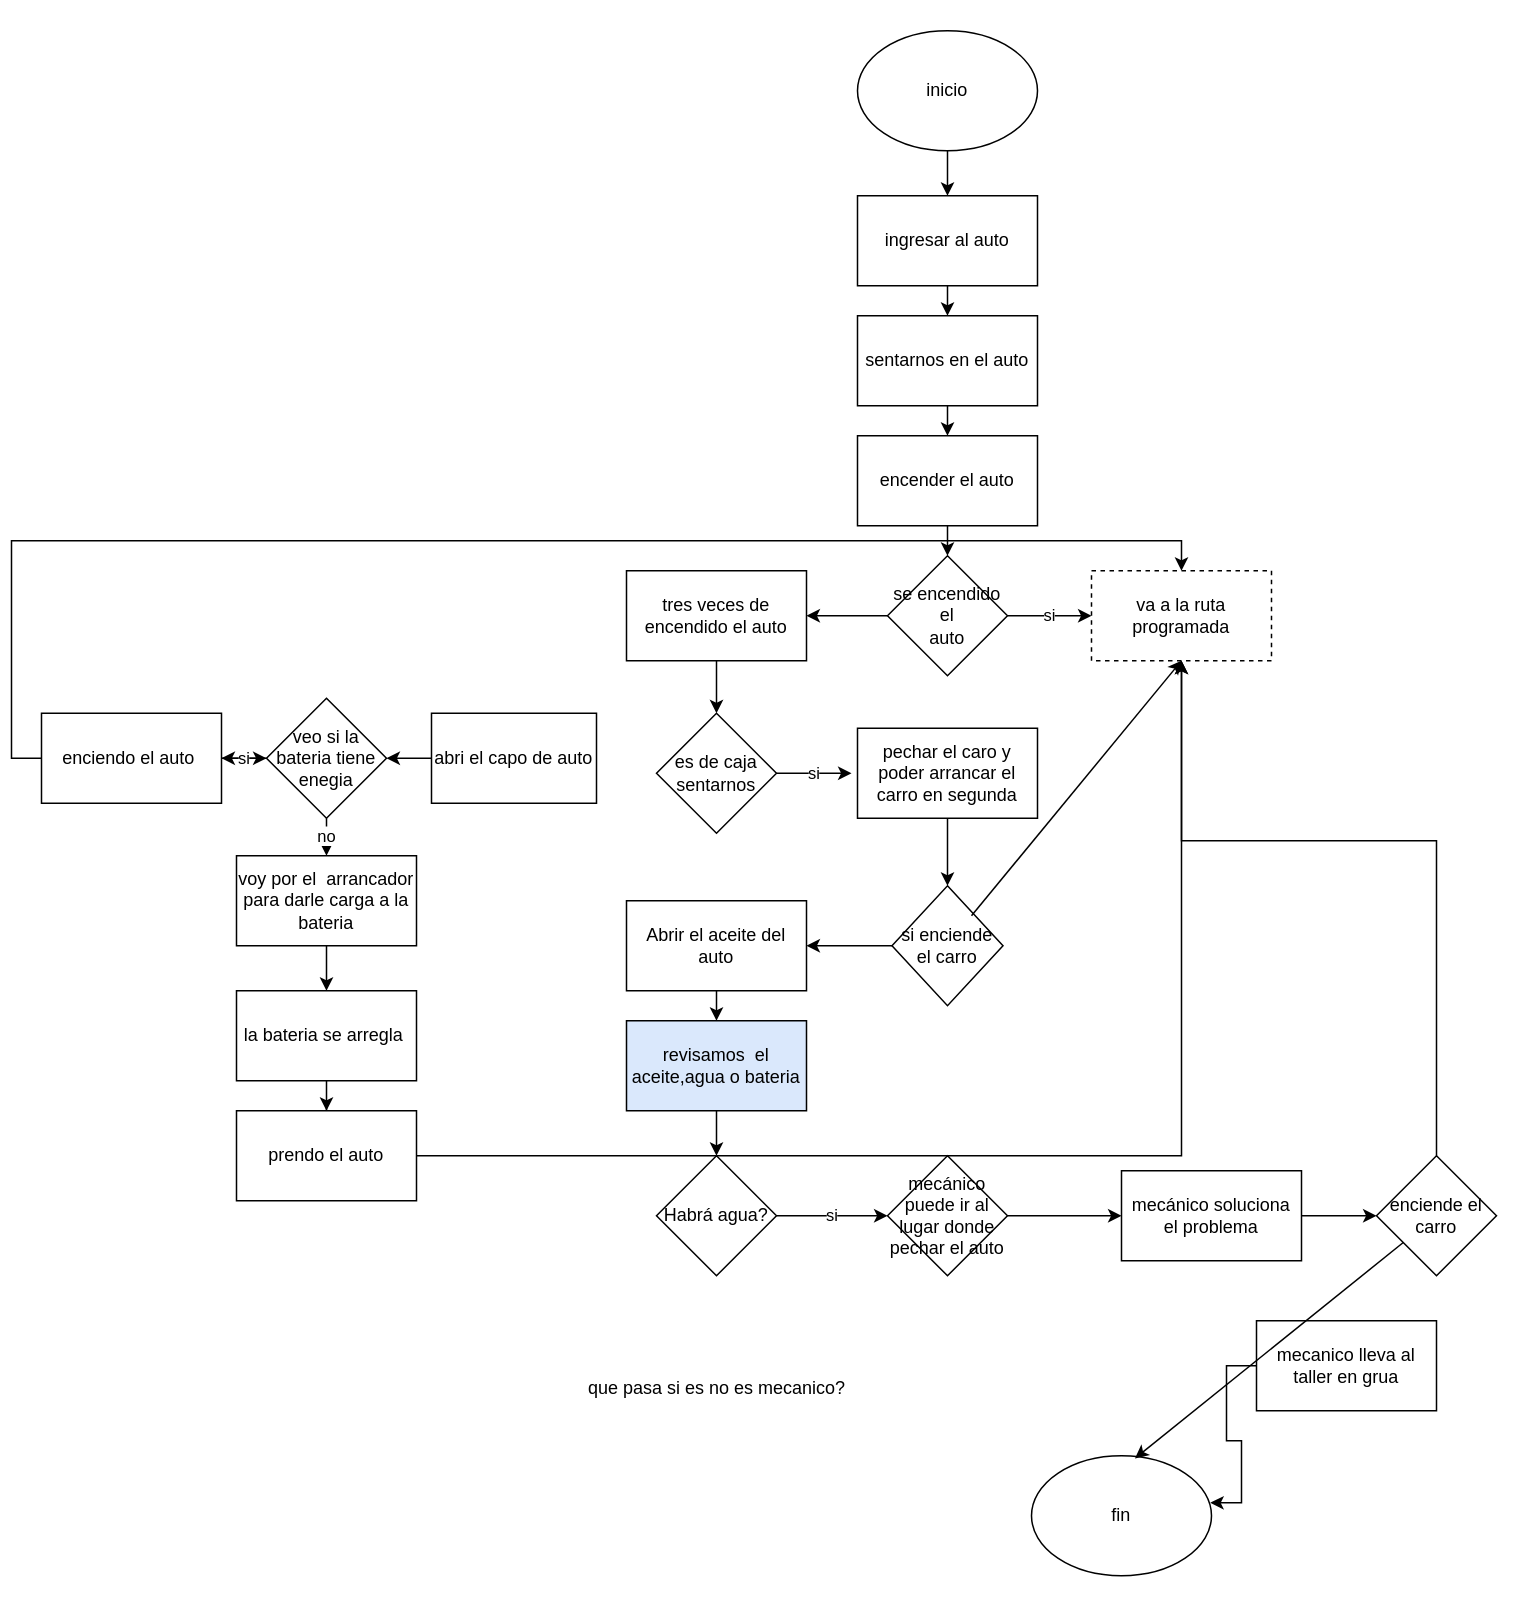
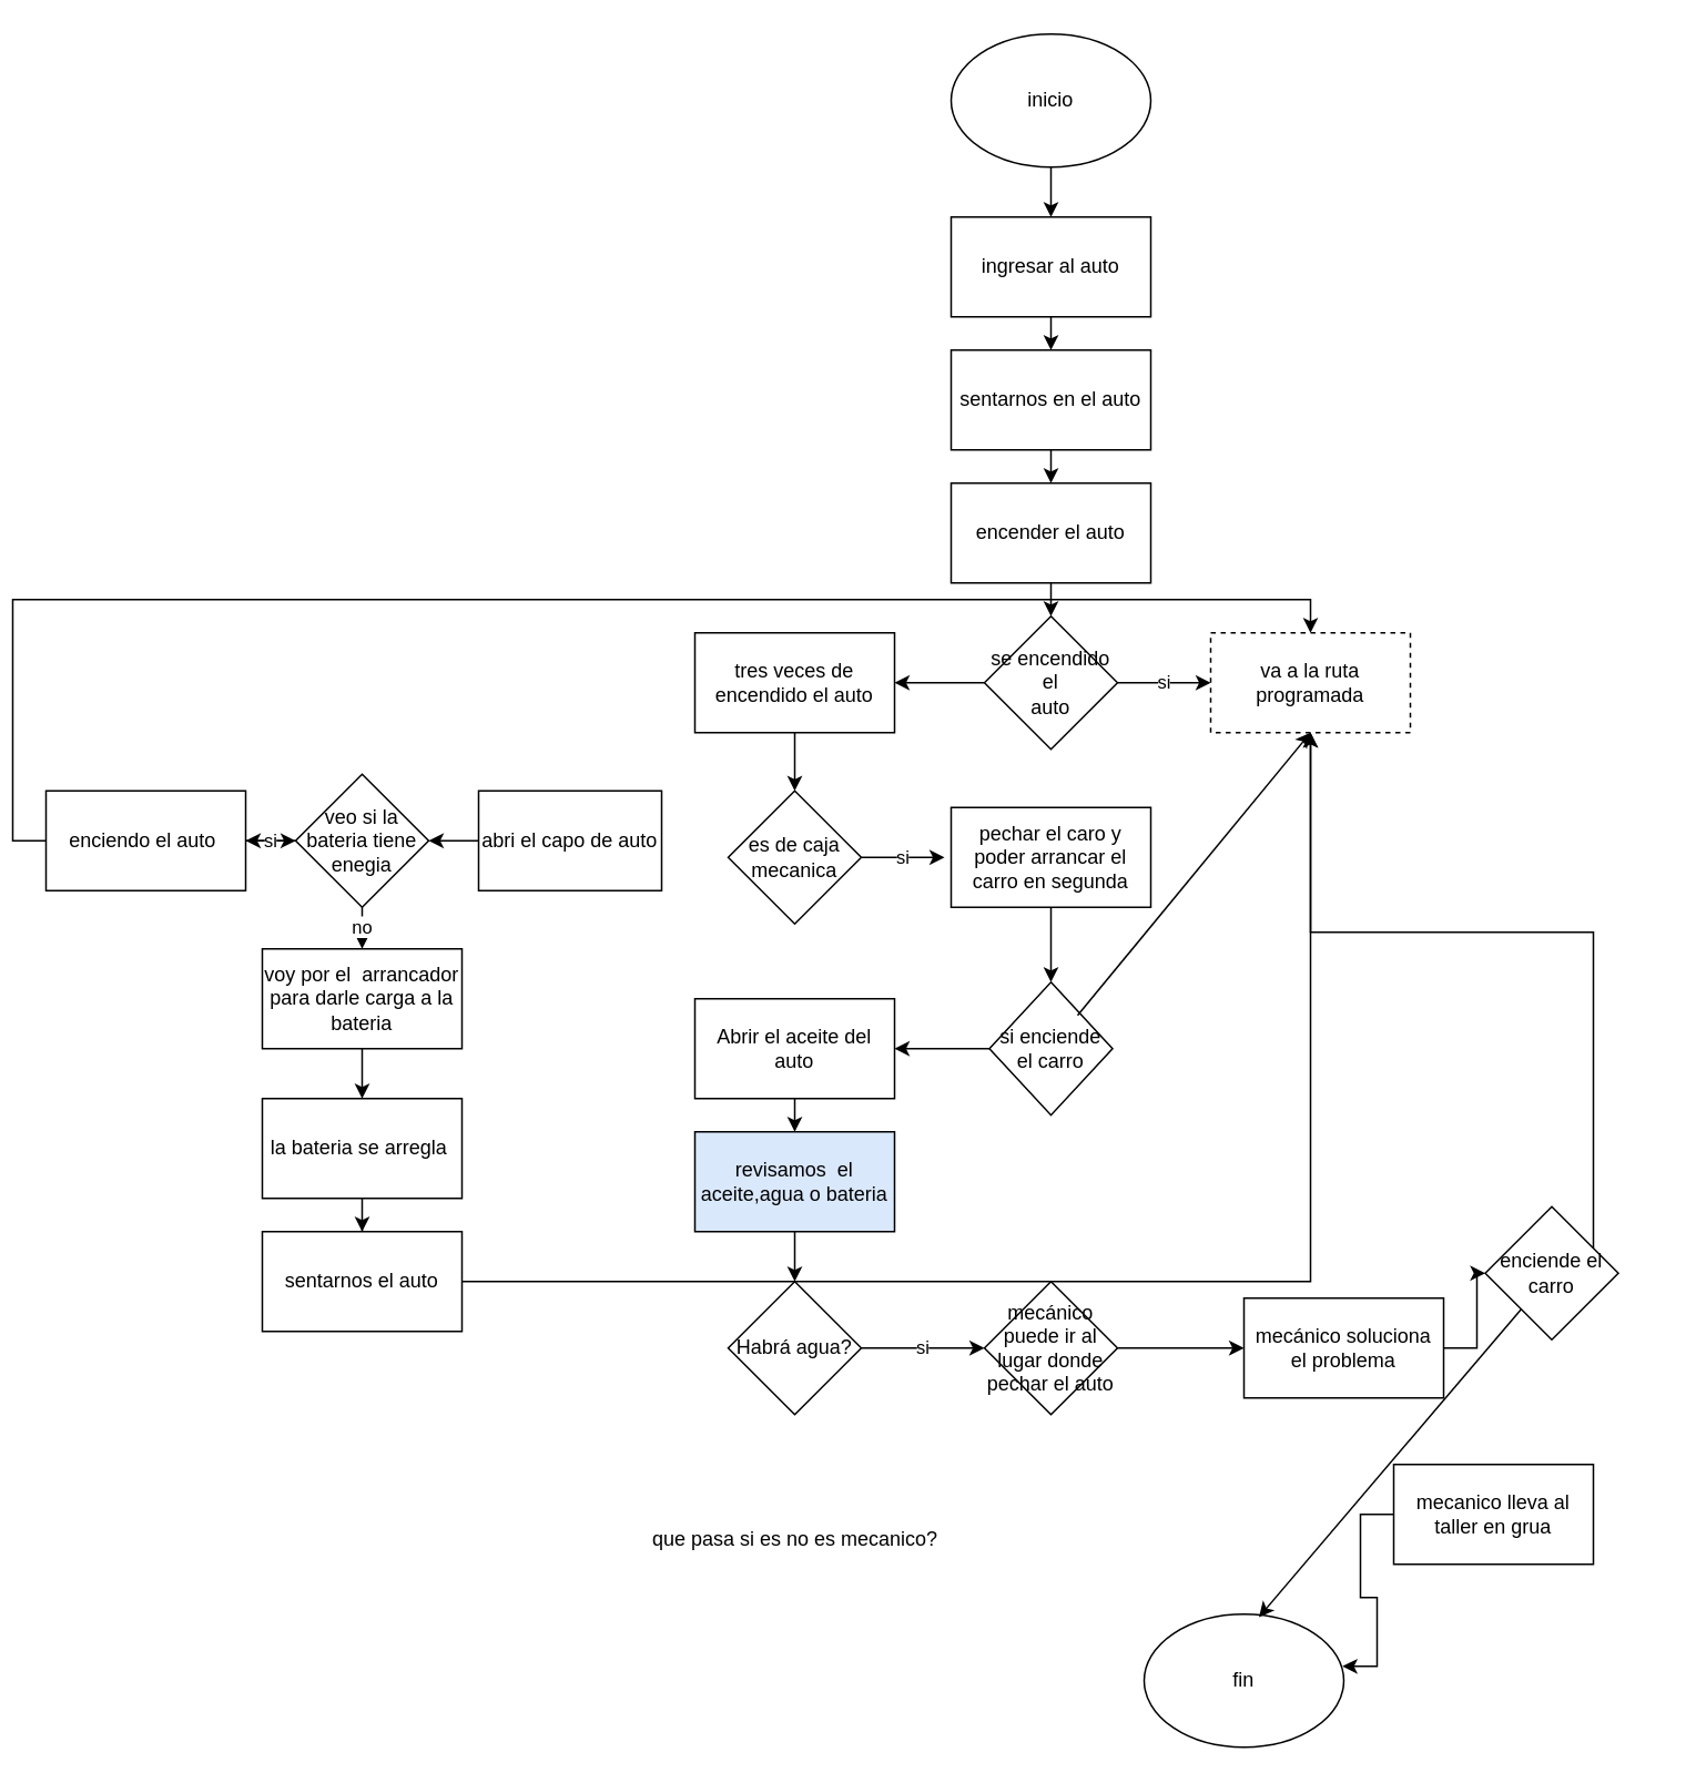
- <mxCell id="18" value="es de caja sentarnos" style="rhombus;whiteSpace=wrap;html=1;" vertex="1" parent="1"><mxGeometry x="430" y="475" width="80" height="80" as="geometry" /></mxCell>
+ <mxCell id="18" value="es de caja mecanica" style="rhombus;whiteSpace=wrap;html=1;" vertex="1" parent="1"><mxGeometry x="430" y="475" width="80" height="80" as="geometry" /></mxCell>
- <mxCell id="55" value="prendo el auto" style="rounded=0;whiteSpace=wrap;html=1;" vertex="1" parent="1"><mxGeometry x="150" y="740" width="120" height="60" as="geometry" /></mxCell>
+ <mxCell id="55" value="sentarnos el auto" style="rounded=0;whiteSpace=wrap;html=1;" vertex="1" parent="1"><mxGeometry x="150" y="740" width="120" height="60" as="geometry" /></mxCell>
- <mxCell id="32" value="enciende el carro" style="rhombus;whiteSpace=wrap;html=1;" vertex="1" parent="1"><mxGeometry x="910" y="770" width="80" height="80" as="geometry" /></mxCell>
+ <mxCell id="32" value="enciende el carro" style="rhombus;whiteSpace=wrap;html=1;" vertex="1" parent="1"><mxGeometry x="885" y="725" width="80" height="80" as="geometry" /></mxCell>
